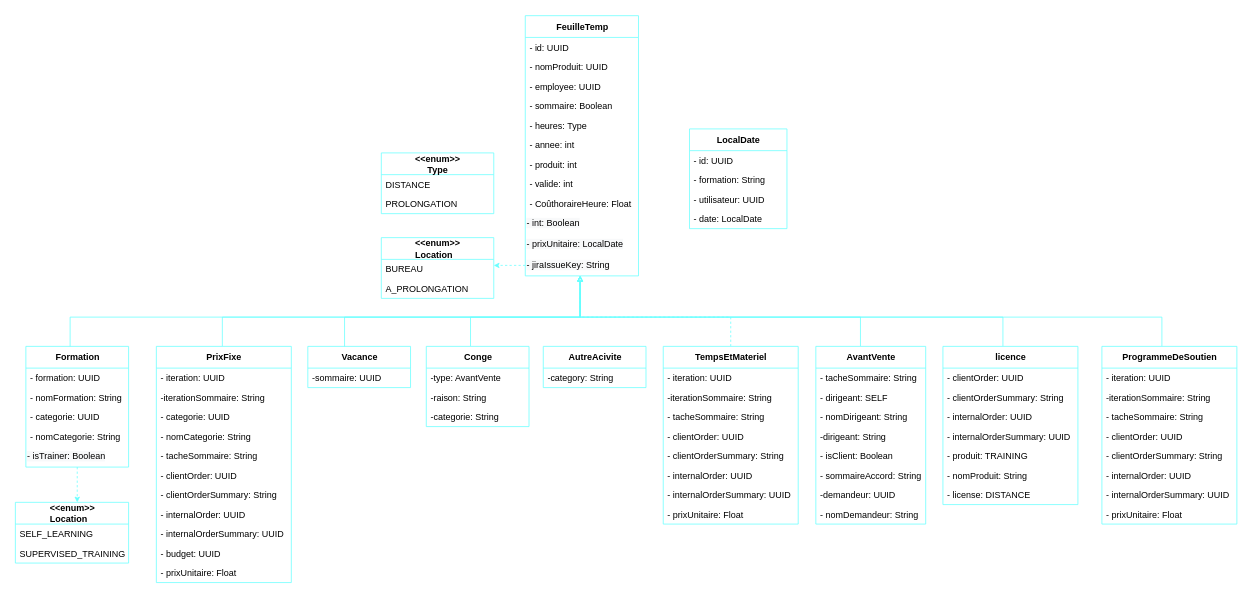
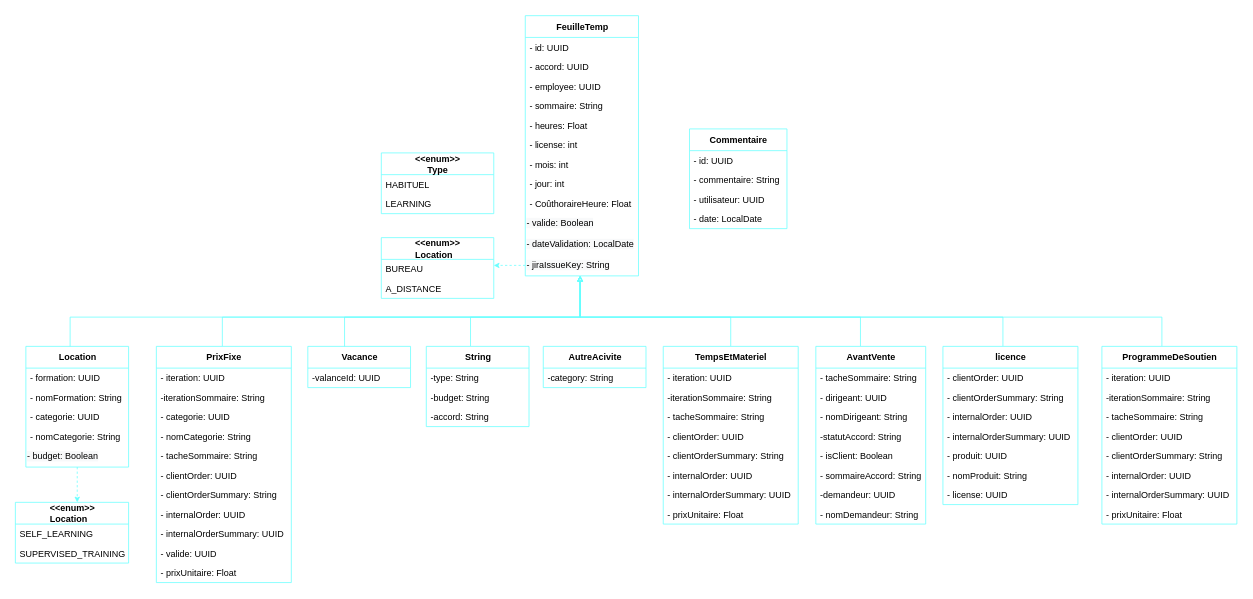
- <mxCell id="5" value="- nomProduit: UUID" style="text;strokeColor=none;fillColor=none;align=left;verticalAlign=top;spacingLeft=4;spacingRight=4;overflow=hidden;rotatable=0;points=[[0,0.5],[1,0.5]];portConstraint=eastwest;container=0;fontStyle=0" vertex="1" parent="3"><mxGeometry y="55" width="151" height="26" as="geometry" /></mxCell>
+ <mxCell id="5" value="- accord: UUID" style="text;strokeColor=none;fillColor=none;align=left;verticalAlign=top;spacingLeft=4;spacingRight=4;overflow=hidden;rotatable=0;points=[[0,0.5],[1,0.5]];portConstraint=eastwest;container=0;fontStyle=0" vertex="1" parent="3"><mxGeometry y="55" width="151" height="26" as="geometry" /></mxCell>
- <mxCell id="7" value="- sommaire: Boolean " style="text;strokeColor=none;fillColor=none;align=left;verticalAlign=top;spacingLeft=4;spacingRight=4;overflow=hidden;rotatable=0;points=[[0,0.5],[1,0.5]];portConstraint=eastwest;container=0;fontStyle=0" vertex="1" parent="3"><mxGeometry y="107" width="151" height="26" as="geometry" /></mxCell>
+ <mxCell id="7" value="- sommaire: String " style="text;strokeColor=none;fillColor=none;align=left;verticalAlign=top;spacingLeft=4;spacingRight=4;overflow=hidden;rotatable=0;points=[[0,0.5],[1,0.5]];portConstraint=eastwest;container=0;fontStyle=0" vertex="1" parent="3"><mxGeometry y="107" width="151" height="26" as="geometry" /></mxCell>
- <mxCell id="8" value="- heures: Type" style="text;strokeColor=none;fillColor=none;align=left;verticalAlign=top;spacingLeft=4;spacingRight=4;overflow=hidden;rotatable=0;points=[[0,0.5],[1,0.5]];portConstraint=eastwest;container=0;fontStyle=0" vertex="1" parent="3"><mxGeometry y="133" width="151" height="26" as="geometry" /></mxCell>
+ <mxCell id="8" value="- heures: Float" style="text;strokeColor=none;fillColor=none;align=left;verticalAlign=top;spacingLeft=4;spacingRight=4;overflow=hidden;rotatable=0;points=[[0,0.5],[1,0.5]];portConstraint=eastwest;container=0;fontStyle=0" vertex="1" parent="3"><mxGeometry y="133" width="151" height="26" as="geometry" /></mxCell>
- <mxCell id="22" value="&lt;b&gt;LocalDate&lt;/b&gt;" style="swimlane;fontStyle=0;align=center;verticalAlign=middle;childLayout=stackLayout;horizontal=1;startSize=29;horizontalStack=0;resizeParent=1;resizeParentMax=0;resizeLast=0;collapsible=0;marginBottom=0;html=1;fontSize=12;labelPosition=center;verticalLabelPosition=middle;container=0;swimlaneLine=1;rounded=0;shadow=0;glass=0;sketch=0;perimeterSpacing=0;strokeColor=#66FFFF;" vertex="1" parent="1"><mxGeometry x="919" y="171" width="130" height="133" as="geometry" /></mxCell>
+ <mxCell id="22" value="&lt;b&gt;Commentaire&lt;/b&gt;" style="swimlane;fontStyle=0;align=center;verticalAlign=middle;childLayout=stackLayout;horizontal=1;startSize=29;horizontalStack=0;resizeParent=1;resizeParentMax=0;resizeLast=0;collapsible=0;marginBottom=0;html=1;fontSize=12;labelPosition=center;verticalLabelPosition=middle;container=0;swimlaneLine=1;rounded=0;shadow=0;glass=0;sketch=0;perimeterSpacing=0;strokeColor=#66FFFF;" vertex="1" parent="1"><mxGeometry x="919" y="171" width="130" height="133" as="geometry" /></mxCell>
- <mxCell id="9" value="- annee: int" style="text;strokeColor=none;fillColor=none;align=left;verticalAlign=top;spacingLeft=4;spacingRight=4;overflow=hidden;rotatable=0;points=[[0,0.5],[1,0.5]];portConstraint=eastwest;container=0;fontStyle=0" vertex="1" parent="3"><mxGeometry y="159" width="151" height="26" as="geometry" /></mxCell>
+ <mxCell id="9" value="- license: int" style="text;strokeColor=none;fillColor=none;align=left;verticalAlign=top;spacingLeft=4;spacingRight=4;overflow=hidden;rotatable=0;points=[[0,0.5],[1,0.5]];portConstraint=eastwest;container=0;fontStyle=0" vertex="1" parent="3"><mxGeometry y="159" width="151" height="26" as="geometry" /></mxCell>
- <mxCell id="10" value="- produit: int" style="text;strokeColor=none;fillColor=none;align=left;verticalAlign=top;spacingLeft=4;spacingRight=4;overflow=hidden;rotatable=0;points=[[0,0.5],[1,0.5]];portConstraint=eastwest;container=0;fontStyle=0" vertex="1" parent="3"><mxGeometry y="185" width="151" height="26" as="geometry" /></mxCell>
+ <mxCell id="10" value="- mois: int" style="text;strokeColor=none;fillColor=none;align=left;verticalAlign=top;spacingLeft=4;spacingRight=4;overflow=hidden;rotatable=0;points=[[0,0.5],[1,0.5]];portConstraint=eastwest;container=0;fontStyle=0" vertex="1" parent="3"><mxGeometry y="185" width="151" height="26" as="geometry" /></mxCell>
- <mxCell id="24" value="- formation: String " style="text;strokeColor=none;fillColor=none;align=left;verticalAlign=top;spacingLeft=4;spacingRight=4;overflow=hidden;rotatable=0;points=[[0,0.5],[1,0.5]];portConstraint=eastwest;container=0;fontStyle=0" vertex="1" parent="22"><mxGeometry y="55" width="130" height="26" as="geometry" /></mxCell>
+ <mxCell id="24" value="- commentaire: String " style="text;strokeColor=none;fillColor=none;align=left;verticalAlign=top;spacingLeft=4;spacingRight=4;overflow=hidden;rotatable=0;points=[[0,0.5],[1,0.5]];portConstraint=eastwest;container=0;fontStyle=0" vertex="1" parent="22"><mxGeometry y="55" width="130" height="26" as="geometry" /></mxCell>
- <mxCell id="11" value="- valide: int" style="text;strokeColor=none;fillColor=none;align=left;verticalAlign=top;spacingLeft=4;spacingRight=4;overflow=hidden;rotatable=0;points=[[0,0.5],[1,0.5]];portConstraint=eastwest;container=0;fontStyle=0" vertex="1" parent="3"><mxGeometry y="211" width="151" height="26" as="geometry" /></mxCell>
+ <mxCell id="11" value="- jour: int" style="text;strokeColor=none;fillColor=none;align=left;verticalAlign=top;spacingLeft=4;spacingRight=4;overflow=hidden;rotatable=0;points=[[0,0.5],[1,0.5]];portConstraint=eastwest;container=0;fontStyle=0" vertex="1" parent="3"><mxGeometry y="211" width="151" height="26" as="geometry" /></mxCell>
- <mxCell id="17" value="DISTANCE" style="text;strokeColor=none;fillColor=none;align=left;verticalAlign=top;spacingLeft=4;spacingRight=4;overflow=hidden;rotatable=0;points=[[0,0.5],[1,0.5]];portConstraint=eastwest;container=0;fontStyle=0" vertex="1" parent="16"><mxGeometry y="29" width="150" height="26" as="geometry" /></mxCell>
+ <mxCell id="17" value="HABITUEL" style="text;strokeColor=none;fillColor=none;align=left;verticalAlign=top;spacingLeft=4;spacingRight=4;overflow=hidden;rotatable=0;points=[[0,0.5],[1,0.5]];portConstraint=eastwest;container=0;fontStyle=0" vertex="1" parent="16"><mxGeometry y="29" width="150" height="26" as="geometry" /></mxCell>
- <mxCell id="18" value="PROLONGATION" style="text;strokeColor=none;fillColor=none;align=left;verticalAlign=top;spacingLeft=4;spacingRight=4;overflow=hidden;rotatable=0;points=[[0,0.5],[1,0.5]];portConstraint=eastwest;container=0;fontStyle=0" vertex="1" parent="16"><mxGeometry y="55" width="150" height="26" as="geometry" /></mxCell>
+ <mxCell id="18" value="LEARNING" style="text;strokeColor=none;fillColor=none;align=left;verticalAlign=top;spacingLeft=4;spacingRight=4;overflow=hidden;rotatable=0;points=[[0,0.5],[1,0.5]];portConstraint=eastwest;container=0;fontStyle=0" vertex="1" parent="16"><mxGeometry y="55" width="150" height="26" as="geometry" /></mxCell>
- <mxCell id="13" value="&lt;span style=&quot;text-align: left; text-indent: 0px; background-color: rgb(248, 249, 250); display: inline; float: none;&quot;&gt;&lt;font face=&quot;helvetica&quot;&gt;- int: Boolean&lt;/font&gt;&lt;/span&gt;" style="text;whiteSpace=wrap;html=1;" vertex="1" parent="3"><mxGeometry y="263" width="151" height="28" as="geometry" /></mxCell>
+ <mxCell id="13" value="&lt;span style=&quot;text-align: left; text-indent: 0px; background-color: rgb(248, 249, 250); display: inline; float: none;&quot;&gt;&lt;font face=&quot;helvetica&quot;&gt;- valide: Boolean&lt;/font&gt;&lt;/span&gt;" style="text;whiteSpace=wrap;html=1;" vertex="1" parent="3"><mxGeometry y="263" width="151" height="28" as="geometry" /></mxCell>
- <mxCell id="14" value="&lt;span style=&quot;text-align: left ; text-indent: 0px ; background-color: rgb(248 , 249 , 250) ; display: inline ; float: none&quot;&gt;&lt;font face=&quot;helvetica&quot;&gt;- prixUnitaire: LocalDate&lt;/font&gt;&lt;/span&gt;" style="text;whiteSpace=wrap;html=1;" vertex="1" parent="3"><mxGeometry y="291" width="151" height="28" as="geometry" /></mxCell>
+ <mxCell id="14" value="&lt;span style=&quot;text-align: left ; text-indent: 0px ; background-color: rgb(248 , 249 , 250) ; display: inline ; float: none&quot;&gt;&lt;font face=&quot;helvetica&quot;&gt;- dateValidation: LocalDate&lt;/font&gt;&lt;/span&gt;" style="text;whiteSpace=wrap;html=1;" vertex="1" parent="3"><mxGeometry y="291" width="151" height="28" as="geometry" /></mxCell>
- <mxCell id="21" value="A_PROLONGATION" style="text;strokeColor=none;fillColor=none;align=left;verticalAlign=top;spacingLeft=4;spacingRight=4;overflow=hidden;rotatable=0;points=[[0,0.5],[1,0.5]];portConstraint=eastwest;container=0;fontStyle=0" vertex="1" parent="19"><mxGeometry y="55" width="150" height="26" as="geometry" /></mxCell>
+ <mxCell id="21" value="A_DISTANCE" style="text;strokeColor=none;fillColor=none;align=left;verticalAlign=top;spacingLeft=4;spacingRight=4;overflow=hidden;rotatable=0;points=[[0,0.5],[1,0.5]];portConstraint=eastwest;container=0;fontStyle=0" vertex="1" parent="19"><mxGeometry y="55" width="150" height="26" as="geometry" /></mxCell>
- <mxCell id="59" style="edgeStyle=orthogonalEdgeStyle;rounded=0;orthogonalLoop=1;jettySize=auto;html=1;endArrow=block;startArrow=none;startFill=0;endFill=0;startSize=5;endSize=5;strokeColor=#66FFFF;dashed=1;" edge="1" parent="1" source="60" target="3"><mxGeometry relative="1" as="geometry"><Array as="points"><mxPoint x="974" y="422" /><mxPoint x="773" y="422" /></Array></mxGeometry></mxCell>
+ <mxCell id="59" style="edgeStyle=orthogonalEdgeStyle;rounded=0;orthogonalLoop=1;jettySize=auto;html=1;endArrow=block;startArrow=none;startFill=0;endFill=0;startSize=5;endSize=5;strokeColor=#66FFFF;" edge="1" parent="1" source="60" target="3"><mxGeometry relative="1" as="geometry"><Array as="points"><mxPoint x="974" y="422" /><mxPoint x="773" y="422" /></Array></mxGeometry></mxCell>
- <mxCell id="27" value="&lt;b&gt;Formation&lt;/b&gt;" style="swimlane;fontStyle=0;align=center;verticalAlign=middle;childLayout=stackLayout;horizontal=1;startSize=29;horizontalStack=0;resizeParent=1;resizeParentMax=0;resizeLast=0;collapsible=0;marginBottom=0;html=1;fontSize=12;labelPosition=center;verticalLabelPosition=middle;container=0;swimlaneLine=1;rounded=0;shadow=0;glass=0;sketch=0;perimeterSpacing=0;strokeColor=#66FFFF;" vertex="1" parent="1"><mxGeometry x="34" y="461" width="137" height="161" as="geometry" /></mxCell>
+ <mxCell id="27" value="&lt;b&gt;Location&lt;/b&gt;" style="swimlane;fontStyle=0;align=center;verticalAlign=middle;childLayout=stackLayout;horizontal=1;startSize=29;horizontalStack=0;resizeParent=1;resizeParentMax=0;resizeLast=0;collapsible=0;marginBottom=0;html=1;fontSize=12;labelPosition=center;verticalLabelPosition=middle;container=0;swimlaneLine=1;rounded=0;shadow=0;glass=0;sketch=0;perimeterSpacing=0;strokeColor=#66FFFF;" vertex="1" parent="1"><mxGeometry x="34" y="461" width="137" height="161" as="geometry" /></mxCell>
- <mxCell id="53" value="&lt;div style=&quot;&quot;&gt;&lt;b&gt;Conge&lt;/b&gt;&lt;br&gt;&lt;/div&gt;" style="swimlane;fontStyle=0;align=center;verticalAlign=middle;childLayout=stackLayout;horizontal=1;startSize=29;horizontalStack=0;resizeParent=1;resizeParentMax=0;resizeLast=0;collapsible=0;marginBottom=0;html=1;fontSize=12;labelPosition=center;verticalLabelPosition=middle;container=0;swimlaneLine=1;rounded=0;shadow=0;glass=0;sketch=0;perimeterSpacing=0;strokeColor=#66FFFF;" vertex="1" parent="1"><mxGeometry x="568" y="461" width="137" height="107" as="geometry" /></mxCell>
+ <mxCell id="53" value="&lt;div style=&quot;&quot;&gt;&lt;b&gt;String&lt;/b&gt;&lt;br&gt;&lt;/div&gt;" style="swimlane;fontStyle=0;align=center;verticalAlign=middle;childLayout=stackLayout;horizontal=1;startSize=29;horizontalStack=0;resizeParent=1;resizeParentMax=0;resizeLast=0;collapsible=0;marginBottom=0;html=1;fontSize=12;labelPosition=center;verticalLabelPosition=middle;container=0;swimlaneLine=1;rounded=0;shadow=0;glass=0;sketch=0;perimeterSpacing=0;strokeColor=#66FFFF;" vertex="1" parent="1"><mxGeometry x="568" y="461" width="137" height="107" as="geometry" /></mxCell>
- <mxCell id="52" value="-sommaire: UUID" style="text;strokeColor=none;fillColor=none;align=left;verticalAlign=top;spacingLeft=4;spacingRight=4;overflow=hidden;rotatable=0;points=[[0,0.5],[1,0.5]];portConstraint=eastwest;container=0;fontStyle=0" vertex="1" parent="51"><mxGeometry y="29" width="137" height="26" as="geometry" /></mxCell>
+ <mxCell id="52" value="-valanceId: UUID" style="text;strokeColor=none;fillColor=none;align=left;verticalAlign=top;spacingLeft=4;spacingRight=4;overflow=hidden;rotatable=0;points=[[0,0.5],[1,0.5]];portConstraint=eastwest;container=0;fontStyle=0" vertex="1" parent="51"><mxGeometry y="29" width="137" height="26" as="geometry" /></mxCell>
- <mxCell id="54" value="-type: AvantVente" style="text;strokeColor=none;fillColor=none;align=left;verticalAlign=top;spacingLeft=4;spacingRight=4;overflow=hidden;rotatable=0;points=[[0,0.5],[1,0.5]];portConstraint=eastwest;container=0;fontStyle=0" vertex="1" parent="53"><mxGeometry y="29" width="137" height="26" as="geometry" /></mxCell>
+ <mxCell id="54" value="-type: String" style="text;strokeColor=none;fillColor=none;align=left;verticalAlign=top;spacingLeft=4;spacingRight=4;overflow=hidden;rotatable=0;points=[[0,0.5],[1,0.5]];portConstraint=eastwest;container=0;fontStyle=0" vertex="1" parent="53"><mxGeometry y="29" width="137" height="26" as="geometry" /></mxCell>
- <mxCell id="55" value="-raison: String" style="text;strokeColor=none;fillColor=none;align=left;verticalAlign=top;spacingLeft=4;spacingRight=4;overflow=hidden;rotatable=0;points=[[0,0.5],[1,0.5]];portConstraint=eastwest;container=0;fontStyle=0" vertex="1" parent="53"><mxGeometry y="55" width="137" height="26" as="geometry" /></mxCell>
+ <mxCell id="55" value="-budget: String" style="text;strokeColor=none;fillColor=none;align=left;verticalAlign=top;spacingLeft=4;spacingRight=4;overflow=hidden;rotatable=0;points=[[0,0.5],[1,0.5]];portConstraint=eastwest;container=0;fontStyle=0" vertex="1" parent="53"><mxGeometry y="55" width="137" height="26" as="geometry" /></mxCell>
- <mxCell id="72" value="- dirigeant: SELF" style="text;strokeColor=none;fillColor=none;align=left;verticalAlign=top;spacingLeft=4;spacingRight=4;overflow=hidden;rotatable=0;points=[[0,0.5],[1,0.5]];portConstraint=eastwest;container=0;fontStyle=0" vertex="1" parent="70"><mxGeometry y="55" width="146.51" height="26" as="geometry" /></mxCell>
+ <mxCell id="72" value="- dirigeant: UUID" style="text;strokeColor=none;fillColor=none;align=left;verticalAlign=top;spacingLeft=4;spacingRight=4;overflow=hidden;rotatable=0;points=[[0,0.5],[1,0.5]];portConstraint=eastwest;container=0;fontStyle=0" vertex="1" parent="70"><mxGeometry y="55" width="146.51" height="26" as="geometry" /></mxCell>
- <mxCell id="56" value="-categorie: String" style="text;strokeColor=none;fillColor=none;align=left;verticalAlign=top;spacingLeft=4;spacingRight=4;overflow=hidden;rotatable=0;points=[[0,0.5],[1,0.5]];portConstraint=eastwest;container=0;fontStyle=0" vertex="1" parent="53"><mxGeometry y="81" width="137" height="26" as="geometry" /></mxCell>
+ <mxCell id="56" value="-accord: String" style="text;strokeColor=none;fillColor=none;align=left;verticalAlign=top;spacingLeft=4;spacingRight=4;overflow=hidden;rotatable=0;points=[[0,0.5],[1,0.5]];portConstraint=eastwest;container=0;fontStyle=0" vertex="1" parent="53"><mxGeometry y="81" width="137" height="26" as="geometry" /></mxCell>
- <mxCell id="74" value="-dirigeant: String" style="text;strokeColor=none;fillColor=none;align=left;verticalAlign=top;spacingLeft=4;spacingRight=4;overflow=hidden;rotatable=0;points=[[0,0.5],[1,0.5]];portConstraint=eastwest;container=0;fontStyle=0" vertex="1" parent="70"><mxGeometry y="107" width="146.51" height="26" as="geometry" /></mxCell>
+ <mxCell id="74" value="-statutAccord: String" style="text;strokeColor=none;fillColor=none;align=left;verticalAlign=top;spacingLeft=4;spacingRight=4;overflow=hidden;rotatable=0;points=[[0,0.5],[1,0.5]];portConstraint=eastwest;container=0;fontStyle=0" vertex="1" parent="70"><mxGeometry y="107" width="146.51" height="26" as="geometry" /></mxCell>
- <mxCell id="85" value="- produit: TRAINING" style="text;strokeColor=none;fillColor=none;align=left;verticalAlign=top;spacingLeft=4;spacingRight=4;overflow=hidden;rotatable=0;points=[[0,0.5],[1,0.5]];portConstraint=eastwest;container=0;fontStyle=0" vertex="1" parent="80"><mxGeometry y="133" width="180" height="26" as="geometry" /></mxCell>
+ <mxCell id="85" value="- produit: UUID" style="text;strokeColor=none;fillColor=none;align=left;verticalAlign=top;spacingLeft=4;spacingRight=4;overflow=hidden;rotatable=0;points=[[0,0.5],[1,0.5]];portConstraint=eastwest;container=0;fontStyle=0" vertex="1" parent="80"><mxGeometry y="133" width="180" height="26" as="geometry" /></mxCell>
- <mxCell id="32" value="&lt;span style=&quot;color: rgb(0 , 0 , 0) ; font-family: &amp;#34;helvetica&amp;#34; ; font-size: 12px ; font-style: normal ; font-weight: 400 ; letter-spacing: normal ; text-align: left ; text-indent: 0px ; text-transform: none ; word-spacing: 0px ; background-color: rgb(248 , 249 , 250) ; display: inline ; float: none&quot;&gt;-&amp;nbsp;&lt;span style=&quot;font-family: &amp;#34;helvetica&amp;#34;&quot;&gt;isTrainer&lt;/span&gt;: Boolean&lt;/span&gt;" style="text;whiteSpace=wrap;html=1;" vertex="1" parent="27"><mxGeometry y="133" width="137" height="28" as="geometry" /></mxCell>
+ <mxCell id="32" value="&lt;span style=&quot;color: rgb(0 , 0 , 0) ; font-family: &amp;#34;helvetica&amp;#34; ; font-size: 12px ; font-style: normal ; font-weight: 400 ; letter-spacing: normal ; text-align: left ; text-indent: 0px ; text-transform: none ; word-spacing: 0px ; background-color: rgb(248 , 249 , 250) ; display: inline ; float: none&quot;&gt;-&amp;nbsp;&lt;span style=&quot;font-family: &amp;#34;helvetica&amp;#34;&quot;&gt;budget&lt;/span&gt;: Boolean&lt;/span&gt;" style="text;whiteSpace=wrap;html=1;" vertex="1" parent="27"><mxGeometry y="133" width="137" height="28" as="geometry" /></mxCell>
- <mxCell id="87" value="- license: DISTANCE" style="text;strokeColor=none;fillColor=none;align=left;verticalAlign=top;spacingLeft=4;spacingRight=4;overflow=hidden;rotatable=0;points=[[0,0.5],[1,0.5]];portConstraint=eastwest;container=0;fontStyle=0" vertex="1" parent="80"><mxGeometry y="185" width="180" height="26" as="geometry" /></mxCell>
+ <mxCell id="87" value="- license: UUID" style="text;strokeColor=none;fillColor=none;align=left;verticalAlign=top;spacingLeft=4;spacingRight=4;overflow=hidden;rotatable=0;points=[[0,0.5],[1,0.5]];portConstraint=eastwest;container=0;fontStyle=0" vertex="1" parent="80"><mxGeometry y="185" width="180" height="26" as="geometry" /></mxCell>
- <mxCell id="48" value="- budget: UUID" style="text;strokeColor=none;fillColor=none;align=left;verticalAlign=top;spacingLeft=4;spacingRight=4;overflow=hidden;rotatable=0;points=[[0,0.5],[1,0.5]];portConstraint=eastwest;container=0;fontStyle=0" vertex="1" parent="38"><mxGeometry y="263" width="180" height="26" as="geometry" /></mxCell>
+ <mxCell id="48" value="- valide: UUID" style="text;strokeColor=none;fillColor=none;align=left;verticalAlign=top;spacingLeft=4;spacingRight=4;overflow=hidden;rotatable=0;points=[[0,0.5],[1,0.5]];portConstraint=eastwest;container=0;fontStyle=0" vertex="1" parent="38"><mxGeometry y="263" width="180" height="26" as="geometry" /></mxCell>
